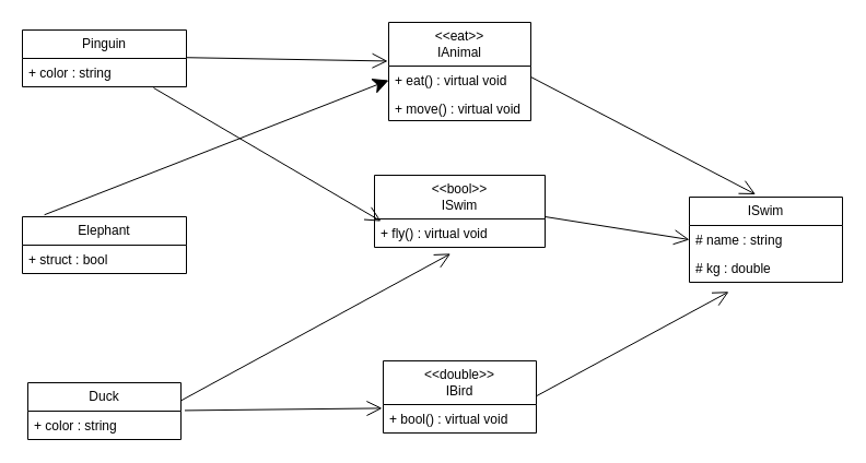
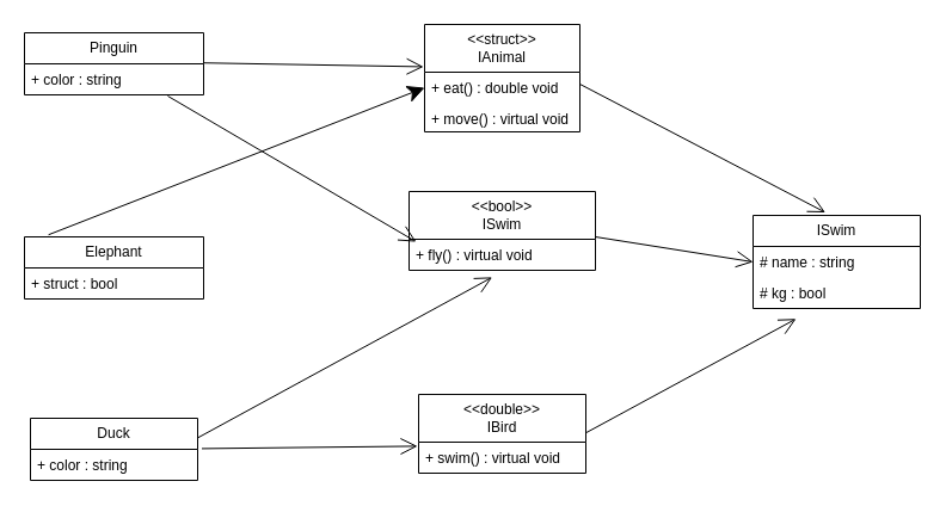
- <mxCell id="2" value="&lt;div&gt;&amp;lt;&amp;lt;eat&amp;gt;&amp;gt;&lt;/div&gt;IAnimal" style="swimlane;fontStyle=0;childLayout=stackLayout;horizontal=1;startSize=40;fillColor=none;horizontalStack=0;resizeParent=1;resizeParentMax=0;resizeLast=0;collapsible=1;marginBottom=0;whiteSpace=wrap;html=1;" vertex="1" parent="1"><mxGeometry x="355" y="20" width="130" height="90" as="geometry" /></mxCell>
+ <mxCell id="2" value="&lt;div&gt;&amp;lt;&amp;lt;struct&amp;gt;&amp;gt;&lt;/div&gt;IAnimal" style="swimlane;fontStyle=0;childLayout=stackLayout;horizontal=1;startSize=40;fillColor=none;horizontalStack=0;resizeParent=1;resizeParentMax=0;resizeLast=0;collapsible=1;marginBottom=0;whiteSpace=wrap;html=1;" vertex="1" parent="1"><mxGeometry x="355" y="20" width="130" height="90" as="geometry" /></mxCell>
- <mxCell id="3" value="+ eat() : virtual void" style="text;strokeColor=none;fillColor=none;align=left;verticalAlign=top;spacingLeft=4;spacingRight=4;overflow=hidden;rotatable=0;points=[[0,0.5],[1,0.5]];portConstraint=eastwest;whiteSpace=wrap;html=1;" vertex="1" parent="2"><mxGeometry y="40" width="130" height="26" as="geometry" /></mxCell>
+ <mxCell id="3" value="+ eat() : double void" style="text;strokeColor=none;fillColor=none;align=left;verticalAlign=top;spacingLeft=4;spacingRight=4;overflow=hidden;rotatable=0;points=[[0,0.5],[1,0.5]];portConstraint=eastwest;whiteSpace=wrap;html=1;" vertex="1" parent="2"><mxGeometry y="40" width="130" height="26" as="geometry" /></mxCell>
- <mxCell id="13" value="# kg : double" style="text;strokeColor=none;fillColor=none;align=left;verticalAlign=top;spacingLeft=4;spacingRight=4;overflow=hidden;rotatable=0;points=[[0,0.5],[1,0.5]];portConstraint=eastwest;whiteSpace=wrap;html=1;" vertex="1" parent="11"><mxGeometry y="52" width="140" height="26" as="geometry" /></mxCell>
+ <mxCell id="13" value="# kg : bool" style="text;strokeColor=none;fillColor=none;align=left;verticalAlign=top;spacingLeft=4;spacingRight=4;overflow=hidden;rotatable=0;points=[[0,0.5],[1,0.5]];portConstraint=eastwest;whiteSpace=wrap;html=1;" vertex="1" parent="11"><mxGeometry y="52" width="140" height="26" as="geometry" /></mxCell>
- <mxCell id="15" value="+ bool() : virtual void" style="text;strokeColor=none;fillColor=none;align=left;verticalAlign=top;spacingLeft=4;spacingRight=4;overflow=hidden;rotatable=0;points=[[0,0.5],[1,0.5]];portConstraint=eastwest;whiteSpace=wrap;html=1;" vertex="1" parent="14"><mxGeometry y="40" width="140" height="26" as="geometry" /></mxCell>
+ <mxCell id="15" value="+ swim() : virtual void" style="text;strokeColor=none;fillColor=none;align=left;verticalAlign=top;spacingLeft=4;spacingRight=4;overflow=hidden;rotatable=0;points=[[0,0.5],[1,0.5]];portConstraint=eastwest;whiteSpace=wrap;html=1;" vertex="1" parent="14"><mxGeometry y="40" width="140" height="26" as="geometry" /></mxCell>
